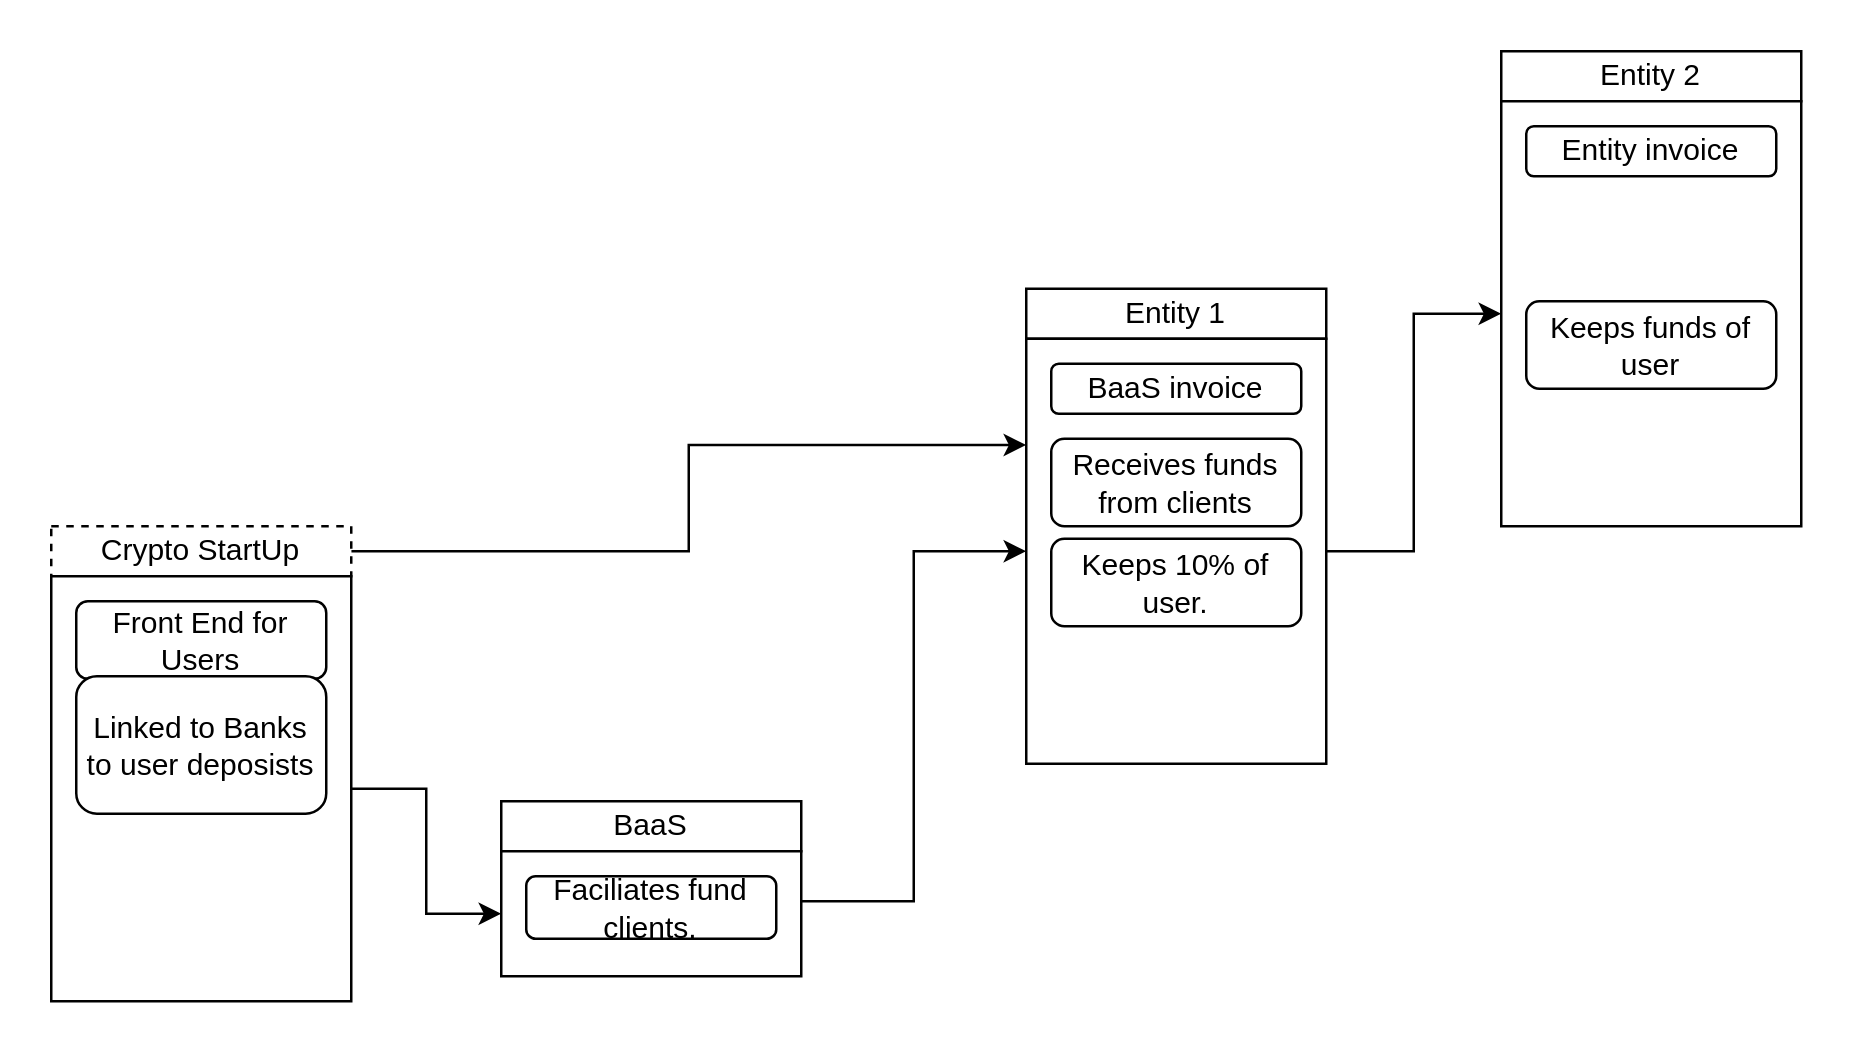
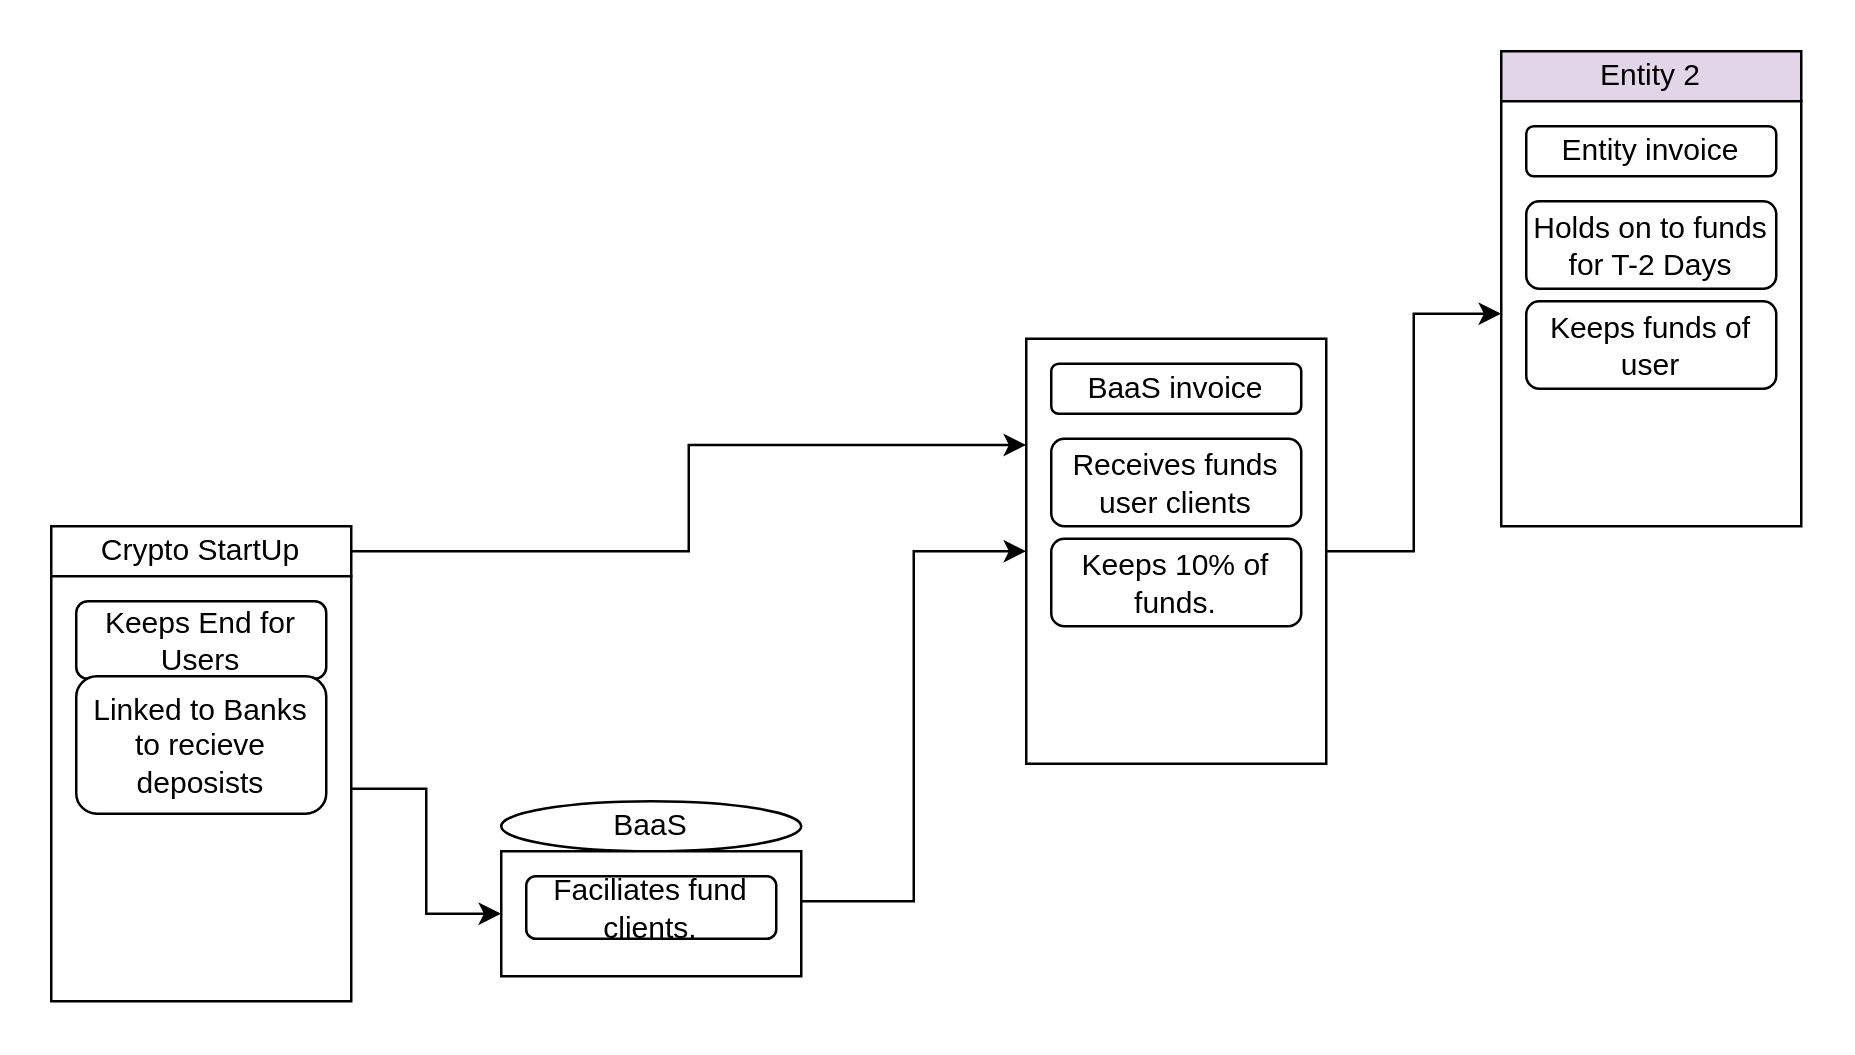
- <mxCell id="8" value="Entity 2" style="rounded=0;whiteSpace=wrap;html=1;" vertex="1" parent="1"><mxGeometry x="600" y="20" width="120" height="20" as="geometry" /></mxCell>
+ <mxCell id="8" value="Entity 2" style="rounded=0;whiteSpace=wrap;html=1;fillColor=#e1d5e7;" vertex="1" parent="1"><mxGeometry x="600" y="20" width="120" height="20" as="geometry" /></mxCell>
+ <mxCell id="11" value="Holds on to funds for T-2 Days" style="rounded=1;whiteSpace=wrap;html=1;" vertex="1" parent="1"><mxGeometry x="610" y="80" width="100" height="35" as="geometry" /></mxCell>
- <mxCell id="2" value="Entity 1" style="rounded=0;whiteSpace=wrap;html=1;" vertex="1" parent="1"><mxGeometry x="410" y="115" width="120" height="20" as="geometry" /></mxCell>
- <mxCell id="6" value="Receives funds from clients" style="rounded=1;whiteSpace=wrap;html=1;" vertex="1" parent="1"><mxGeometry x="420" y="175" width="100" height="35" as="geometry" /></mxCell>
+ <mxCell id="6" value="Receives funds user clients" style="rounded=1;whiteSpace=wrap;html=1;" vertex="1" parent="1"><mxGeometry x="420" y="175" width="100" height="35" as="geometry" /></mxCell>
- <mxCell id="14" value="Crypto StartUp" style="rounded=0;whiteSpace=wrap;html=1;dashed=1;" vertex="1" parent="1"><mxGeometry x="20" y="210" width="120" height="20" as="geometry" /></mxCell>
+ <mxCell id="14" value="Crypto StartUp" style="rounded=0;whiteSpace=wrap;html=1;" vertex="1" parent="1"><mxGeometry x="20" y="210" width="120" height="20" as="geometry" /></mxCell>
- <mxCell id="7" value="Keeps 10% of user." style="rounded=1;whiteSpace=wrap;html=1;" vertex="1" parent="1"><mxGeometry x="420" y="215" width="100" height="35" as="geometry" /></mxCell>
+ <mxCell id="7" value="Keeps 10% of funds." style="rounded=1;whiteSpace=wrap;html=1;" vertex="1" parent="1"><mxGeometry x="420" y="215" width="100" height="35" as="geometry" /></mxCell>
- <mxCell id="17" value="Front End for Users" style="rounded=1;whiteSpace=wrap;html=1;" vertex="1" parent="1"><mxGeometry x="30" y="240" width="100" height="31" as="geometry" /></mxCell>
+ <mxCell id="17" value="Keeps End for Users" style="rounded=1;whiteSpace=wrap;html=1;" vertex="1" parent="1"><mxGeometry x="30" y="240" width="100" height="31" as="geometry" /></mxCell>
- <mxCell id="18" value="Linked to Banks to user deposists" style="rounded=1;whiteSpace=wrap;html=1;" vertex="1" parent="1"><mxGeometry x="30" y="270" width="100" height="55" as="geometry" /></mxCell>
+ <mxCell id="18" value="Linked to Banks to recieve deposists" style="rounded=1;whiteSpace=wrap;html=1;" vertex="1" parent="1"><mxGeometry x="30" y="270" width="100" height="55" as="geometry" /></mxCell>
- <mxCell id="20" value="BaaS" style="rounded=0;whiteSpace=wrap;html=1;" vertex="1" parent="1"><mxGeometry x="200" y="320" width="120" height="20" as="geometry" /></mxCell>
+ <mxCell id="20" value="BaaS" style="ellipse;whiteSpace=wrap;html=1;" vertex="1" parent="1"><mxGeometry x="200" y="320" width="120" height="20" as="geometry" /></mxCell>
